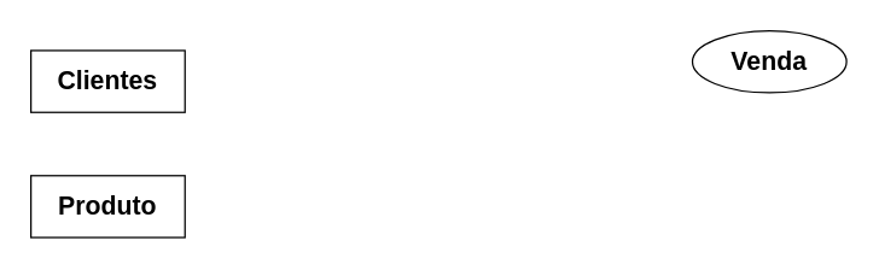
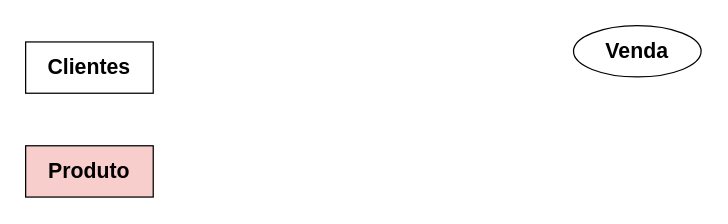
- <mxCell id="3" value="&lt;b&gt;&lt;font style=&quot;font-size: 17px&quot;&gt;Produto&lt;/font&gt;&lt;/b&gt;" style="rounded=0;whiteSpace=wrap;html=1;" vertex="1" parent="1"><mxGeometry x="20" y="116" width="102" height="41" as="geometry" /></mxCell>
+ <mxCell id="3" value="&lt;b&gt;&lt;font style=&quot;font-size: 17px&quot;&gt;Produto&lt;/font&gt;&lt;/b&gt;" style="rounded=0;whiteSpace=wrap;html=1;fillColor=#f8cecc;" vertex="1" parent="1"><mxGeometry x="20" y="116" width="102" height="41" as="geometry" /></mxCell>
